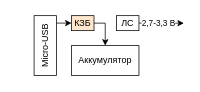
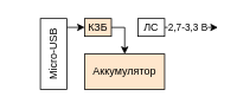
- <mxCell id="7" value="Аккумулятор" style="rounded=0;whiteSpace=wrap;html=1;" vertex="1" parent="1"><mxGeometry x="95" y="60" width="90" height="40" as="geometry" /></mxCell>
+ <mxCell id="7" value="Аккумулятор" style="rounded=0;whiteSpace=wrap;html=1;fillColor=#ffe6cc;" vertex="1" parent="1"><mxGeometry x="95" y="60" width="90" height="40" as="geometry" /></mxCell>
